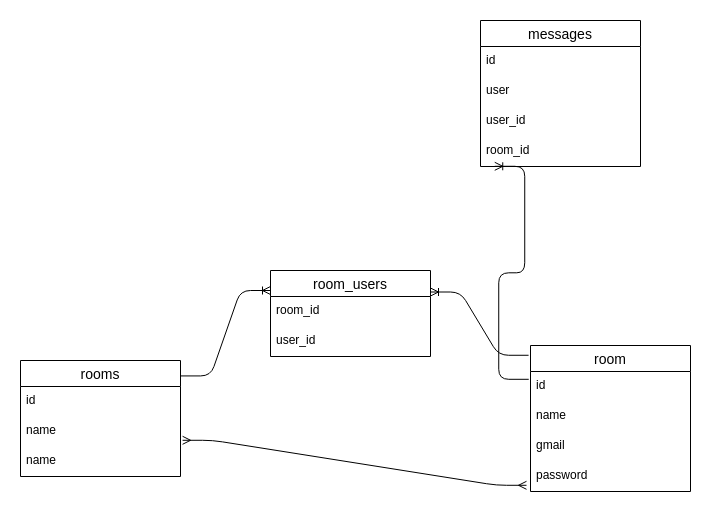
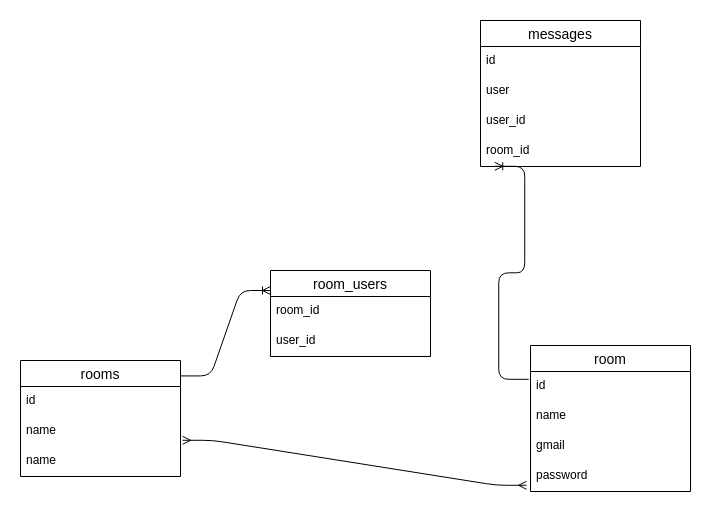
- <mxCell id="20" value="" style="edgeStyle=entityRelationEdgeStyle;fontSize=12;html=1;endArrow=ERoneToMany;entryX=1;entryY=0.25;entryDx=0;entryDy=0;exitX=-0.012;exitY=0.067;exitDx=0;exitDy=0;exitPerimeter=0;" parent="1" source="2" target="16" edge="1"><mxGeometry width="100" height="100" relative="1" as="geometry"><mxPoint x="480" y="360" as="sourcePoint" /><mxPoint x="470" y="330" as="targetPoint" /></mxGeometry></mxCell>
